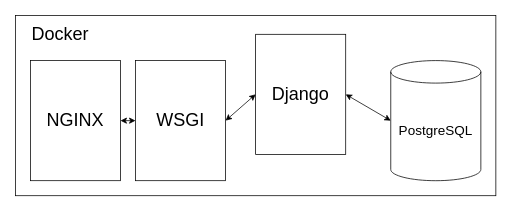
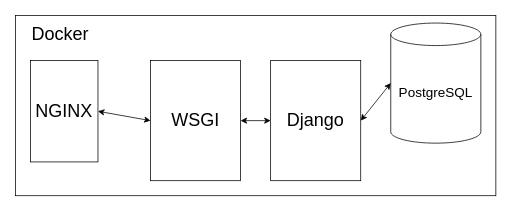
- <mxCell id="5" value="&lt;font style=&quot;font-size: 24px&quot;&gt;Django&lt;/font&gt;" style="rounded=0;whiteSpace=wrap;html=1;" parent="1" vertex="1"><mxGeometry x="340" y="45" width="120" height="160" as="geometry" /></mxCell>
+ <mxCell id="5" value="&lt;font style=&quot;font-size: 24px&quot;&gt;Django&lt;/font&gt;" style="rounded=0;whiteSpace=wrap;html=1;" parent="1" vertex="1"><mxGeometry x="360" y="80" width="120" height="160" as="geometry" /></mxCell>
- <mxCell id="3" value="&lt;font style=&quot;font-size: 24px&quot;&gt;NGINX&lt;br&gt;&lt;/font&gt;" style="rounded=0;whiteSpace=wrap;html=1;" parent="1" vertex="1"><mxGeometry x="40" y="80" width="120" height="160" as="geometry" /></mxCell>
+ <mxCell id="3" value="&lt;font style=&quot;font-size: 24px&quot;&gt;NGINX&lt;br&gt;&lt;/font&gt;" style="rounded=0;whiteSpace=wrap;html=1;" parent="1" vertex="1"><mxGeometry x="40" y="80" width="90" height="135" as="geometry" /></mxCell>
- <mxCell id="4" value="&lt;font style=&quot;font-size: 24px&quot;&gt;WSGI&lt;/font&gt;" style="rounded=0;whiteSpace=wrap;html=1;" parent="1" vertex="1"><mxGeometry x="180" y="80" width="120" height="160" as="geometry" /></mxCell>
+ <mxCell id="4" value="&lt;font style=&quot;font-size: 24px&quot;&gt;WSGI&lt;/font&gt;" style="rounded=0;whiteSpace=wrap;html=1;" parent="1" vertex="1"><mxGeometry x="200" y="80" width="120" height="160" as="geometry" /></mxCell>
- <mxCell id="8" value="PostgreSQL" style="shape=cylinder3;whiteSpace=wrap;html=1;boundedLbl=1;backgroundOutline=1;size=15;fontSize=18;" parent="1" vertex="1"><mxGeometry x="520" y="80" width="120" height="160" as="geometry" /></mxCell>
+ <mxCell id="8" value="PostgreSQL" style="shape=cylinder3;whiteSpace=wrap;html=1;boundedLbl=1;backgroundOutline=1;size=15;fontSize=18;" parent="1" vertex="1"><mxGeometry x="520" y="30" width="120" height="160" as="geometry" /></mxCell>
